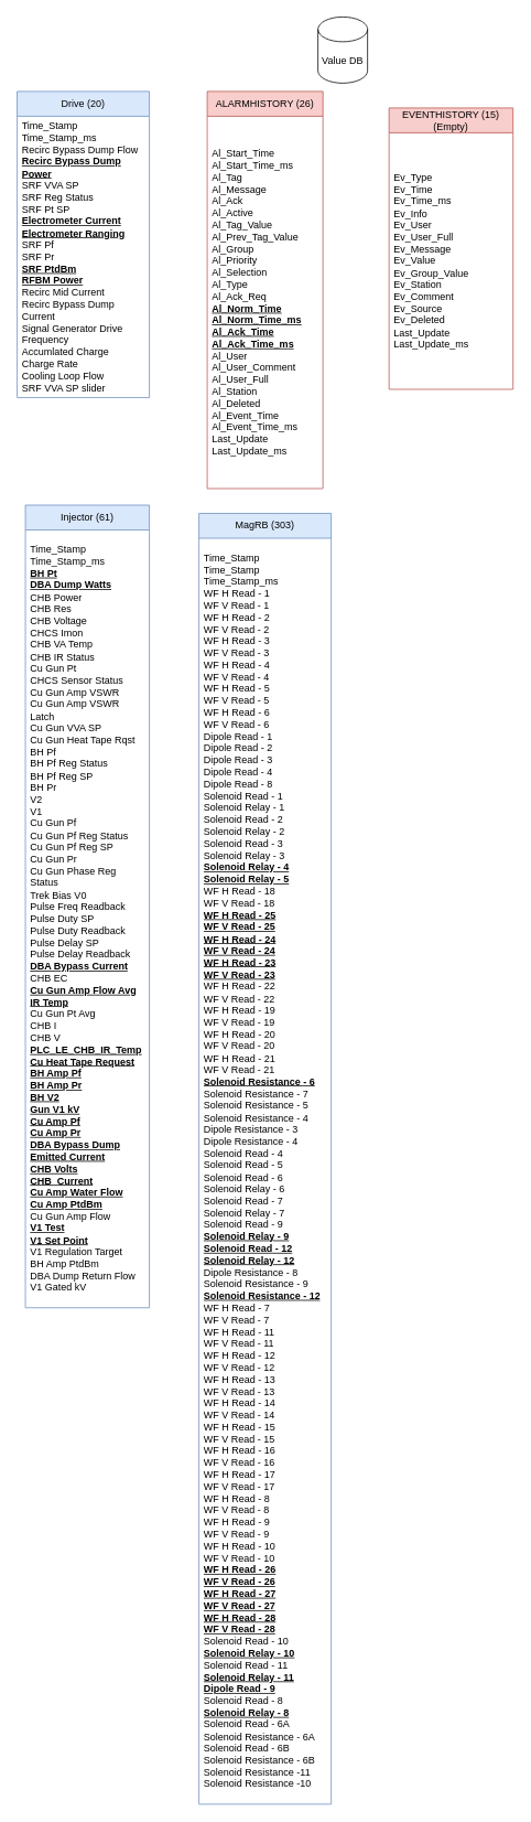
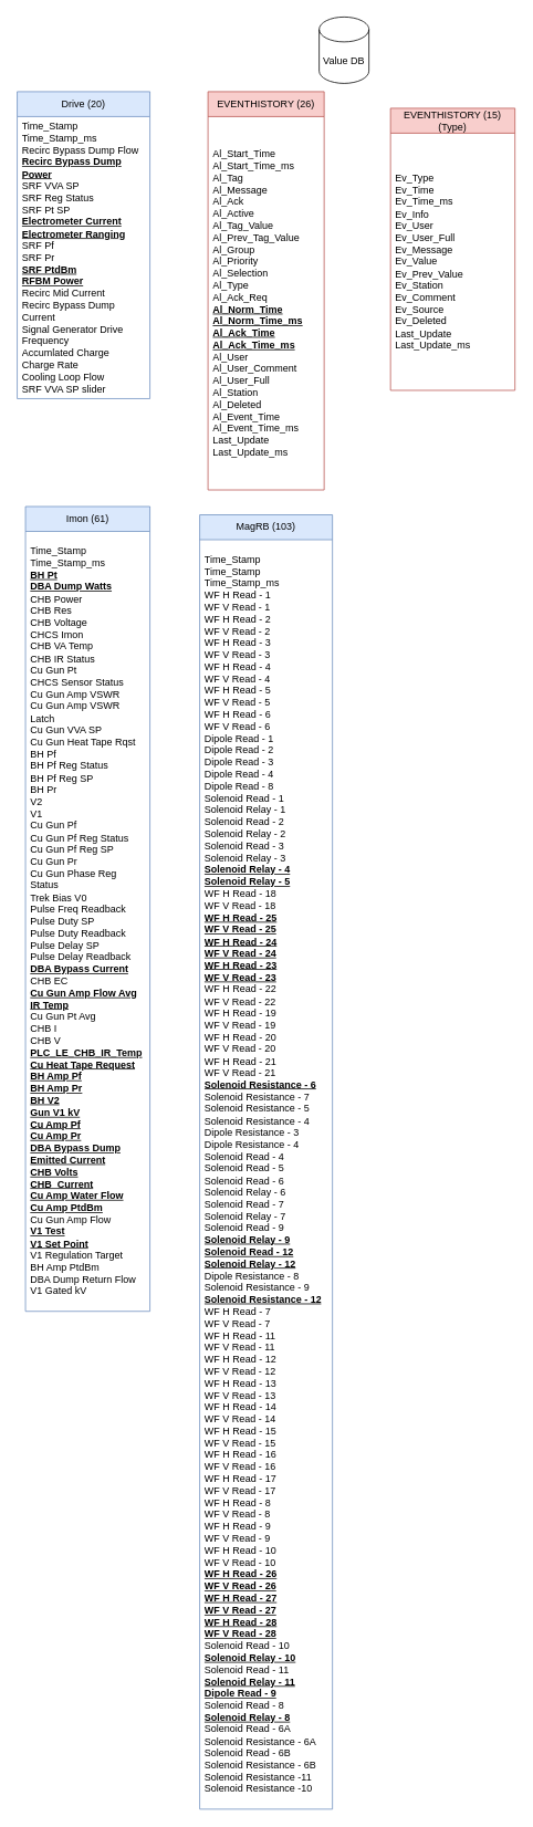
- <mxCell id="5" value="ALARMHISTORY (26)" style="swimlane;fontStyle=0;childLayout=stackLayout;horizontal=1;startSize=30;horizontalStack=0;resizeParent=1;resizeParentMax=0;resizeLast=0;collapsible=1;marginBottom=0;whiteSpace=wrap;html=1;fillColor=#f8cecc;strokeColor=#b85450;" vertex="1" parent="1"><mxGeometry x="250" y="110" width="140" height="480" as="geometry" /></mxCell>
+ <mxCell id="5" value="EVENTHISTORY (26)" style="swimlane;fontStyle=0;childLayout=stackLayout;horizontal=1;startSize=30;horizontalStack=0;resizeParent=1;resizeParentMax=0;resizeLast=0;collapsible=1;marginBottom=0;whiteSpace=wrap;html=1;fillColor=#f8cecc;strokeColor=#b85450;" vertex="1" parent="1"><mxGeometry x="250" y="110" width="140" height="480" as="geometry" /></mxCell>
- <mxCell id="7" value="EVENTHISTORY (15)&lt;div&gt;(Empty)&lt;/div&gt;" style="swimlane;fontStyle=0;childLayout=stackLayout;horizontal=1;startSize=30;horizontalStack=0;resizeParent=1;resizeParentMax=0;resizeLast=0;collapsible=1;marginBottom=0;whiteSpace=wrap;html=1;fillColor=#f8cecc;strokeColor=#b85450;" vertex="1" parent="1"><mxGeometry x="470" y="130" width="150" height="340" as="geometry" /></mxCell>
+ <mxCell id="7" value="EVENTHISTORY (15)&lt;div&gt;(Type)&lt;/div&gt;" style="swimlane;fontStyle=0;childLayout=stackLayout;horizontal=1;startSize=30;horizontalStack=0;resizeParent=1;resizeParentMax=0;resizeLast=0;collapsible=1;marginBottom=0;whiteSpace=wrap;html=1;fillColor=#f8cecc;strokeColor=#b85450;" vertex="1" parent="1"><mxGeometry x="470" y="130" width="150" height="340" as="geometry" /></mxCell>
- <mxCell id="8" value="&lt;div&gt;Ev_Type&lt;/div&gt;&lt;div&gt;Ev_Time&lt;/div&gt;&lt;div&gt;Ev_Time_ms&lt;/div&gt;&lt;div&gt;Ev_Info&lt;/div&gt;&lt;div&gt;Ev_User&lt;/div&gt;&lt;div&gt;Ev_User_Full&lt;/div&gt;&lt;div&gt;Ev_Message&lt;/div&gt;&lt;div&gt;Ev_Value&lt;/div&gt;&lt;div&gt;Ev_Group_Value&lt;/div&gt;&lt;div&gt;Ev_Station&lt;/div&gt;&lt;div&gt;Ev_Comment&lt;/div&gt;&lt;div&gt;Ev_Source&lt;/div&gt;&lt;div&gt;Ev_Deleted&lt;/div&gt;&lt;div&gt;Last_Update&lt;/div&gt;&lt;div&gt;Last_Update_ms&lt;/div&gt;" style="text;strokeColor=none;fillColor=none;align=left;verticalAlign=middle;spacingLeft=4;spacingRight=4;overflow=hidden;points=[[0,0.5],[1,0.5]];portConstraint=eastwest;rotatable=0;whiteSpace=wrap;html=1;" vertex="1" parent="7"><mxGeometry y="30" width="150" height="310" as="geometry" /></mxCell>
+ <mxCell id="8" value="&lt;div&gt;Ev_Type&lt;/div&gt;&lt;div&gt;Ev_Time&lt;/div&gt;&lt;div&gt;Ev_Time_ms&lt;/div&gt;&lt;div&gt;Ev_Info&lt;/div&gt;&lt;div&gt;Ev_User&lt;/div&gt;&lt;div&gt;Ev_User_Full&lt;/div&gt;&lt;div&gt;Ev_Message&lt;/div&gt;&lt;div&gt;Ev_Value&lt;/div&gt;&lt;div&gt;Ev_Prev_Value&lt;/div&gt;&lt;div&gt;Ev_Station&lt;/div&gt;&lt;div&gt;Ev_Comment&lt;/div&gt;&lt;div&gt;Ev_Source&lt;/div&gt;&lt;div&gt;Ev_Deleted&lt;/div&gt;&lt;div&gt;Last_Update&lt;/div&gt;&lt;div&gt;Last_Update_ms&lt;/div&gt;" style="text;strokeColor=none;fillColor=none;align=left;verticalAlign=middle;spacingLeft=4;spacingRight=4;overflow=hidden;points=[[0,0.5],[1,0.5]];portConstraint=eastwest;rotatable=0;whiteSpace=wrap;html=1;" vertex="1" parent="7"><mxGeometry y="30" width="150" height="310" as="geometry" /></mxCell>
- <mxCell id="9" value="Injector (61)" style="swimlane;fontStyle=0;childLayout=stackLayout;horizontal=1;startSize=30;horizontalStack=0;resizeParent=1;resizeParentMax=0;resizeLast=0;collapsible=1;marginBottom=0;whiteSpace=wrap;html=1;fillColor=#dae8fc;strokeColor=#6c8ebf;" vertex="1" parent="1"><mxGeometry x="30" y="610" width="150" height="970" as="geometry" /></mxCell>
+ <mxCell id="9" value="Imon (61)" style="swimlane;fontStyle=0;childLayout=stackLayout;horizontal=1;startSize=30;horizontalStack=0;resizeParent=1;resizeParentMax=0;resizeLast=0;collapsible=1;marginBottom=0;whiteSpace=wrap;html=1;fillColor=#dae8fc;strokeColor=#6c8ebf;" vertex="1" parent="1"><mxGeometry x="30" y="610" width="150" height="970" as="geometry" /></mxCell>
- <mxCell id="11" value="MagRB (303)" style="swimlane;fontStyle=0;childLayout=stackLayout;horizontal=1;startSize=30;horizontalStack=0;resizeParent=1;resizeParentMax=0;resizeLast=0;collapsible=1;marginBottom=0;whiteSpace=wrap;html=1;fillColor=#dae8fc;strokeColor=#6c8ebf;" vertex="1" parent="1"><mxGeometry x="240" y="620" width="160" height="1560" as="geometry" /></mxCell>
+ <mxCell id="11" value="MagRB (103)" style="swimlane;fontStyle=0;childLayout=stackLayout;horizontal=1;startSize=30;horizontalStack=0;resizeParent=1;resizeParentMax=0;resizeLast=0;collapsible=1;marginBottom=0;whiteSpace=wrap;html=1;fillColor=#dae8fc;strokeColor=#6c8ebf;" vertex="1" parent="1"><mxGeometry x="240" y="620" width="160" height="1560" as="geometry" /></mxCell>
